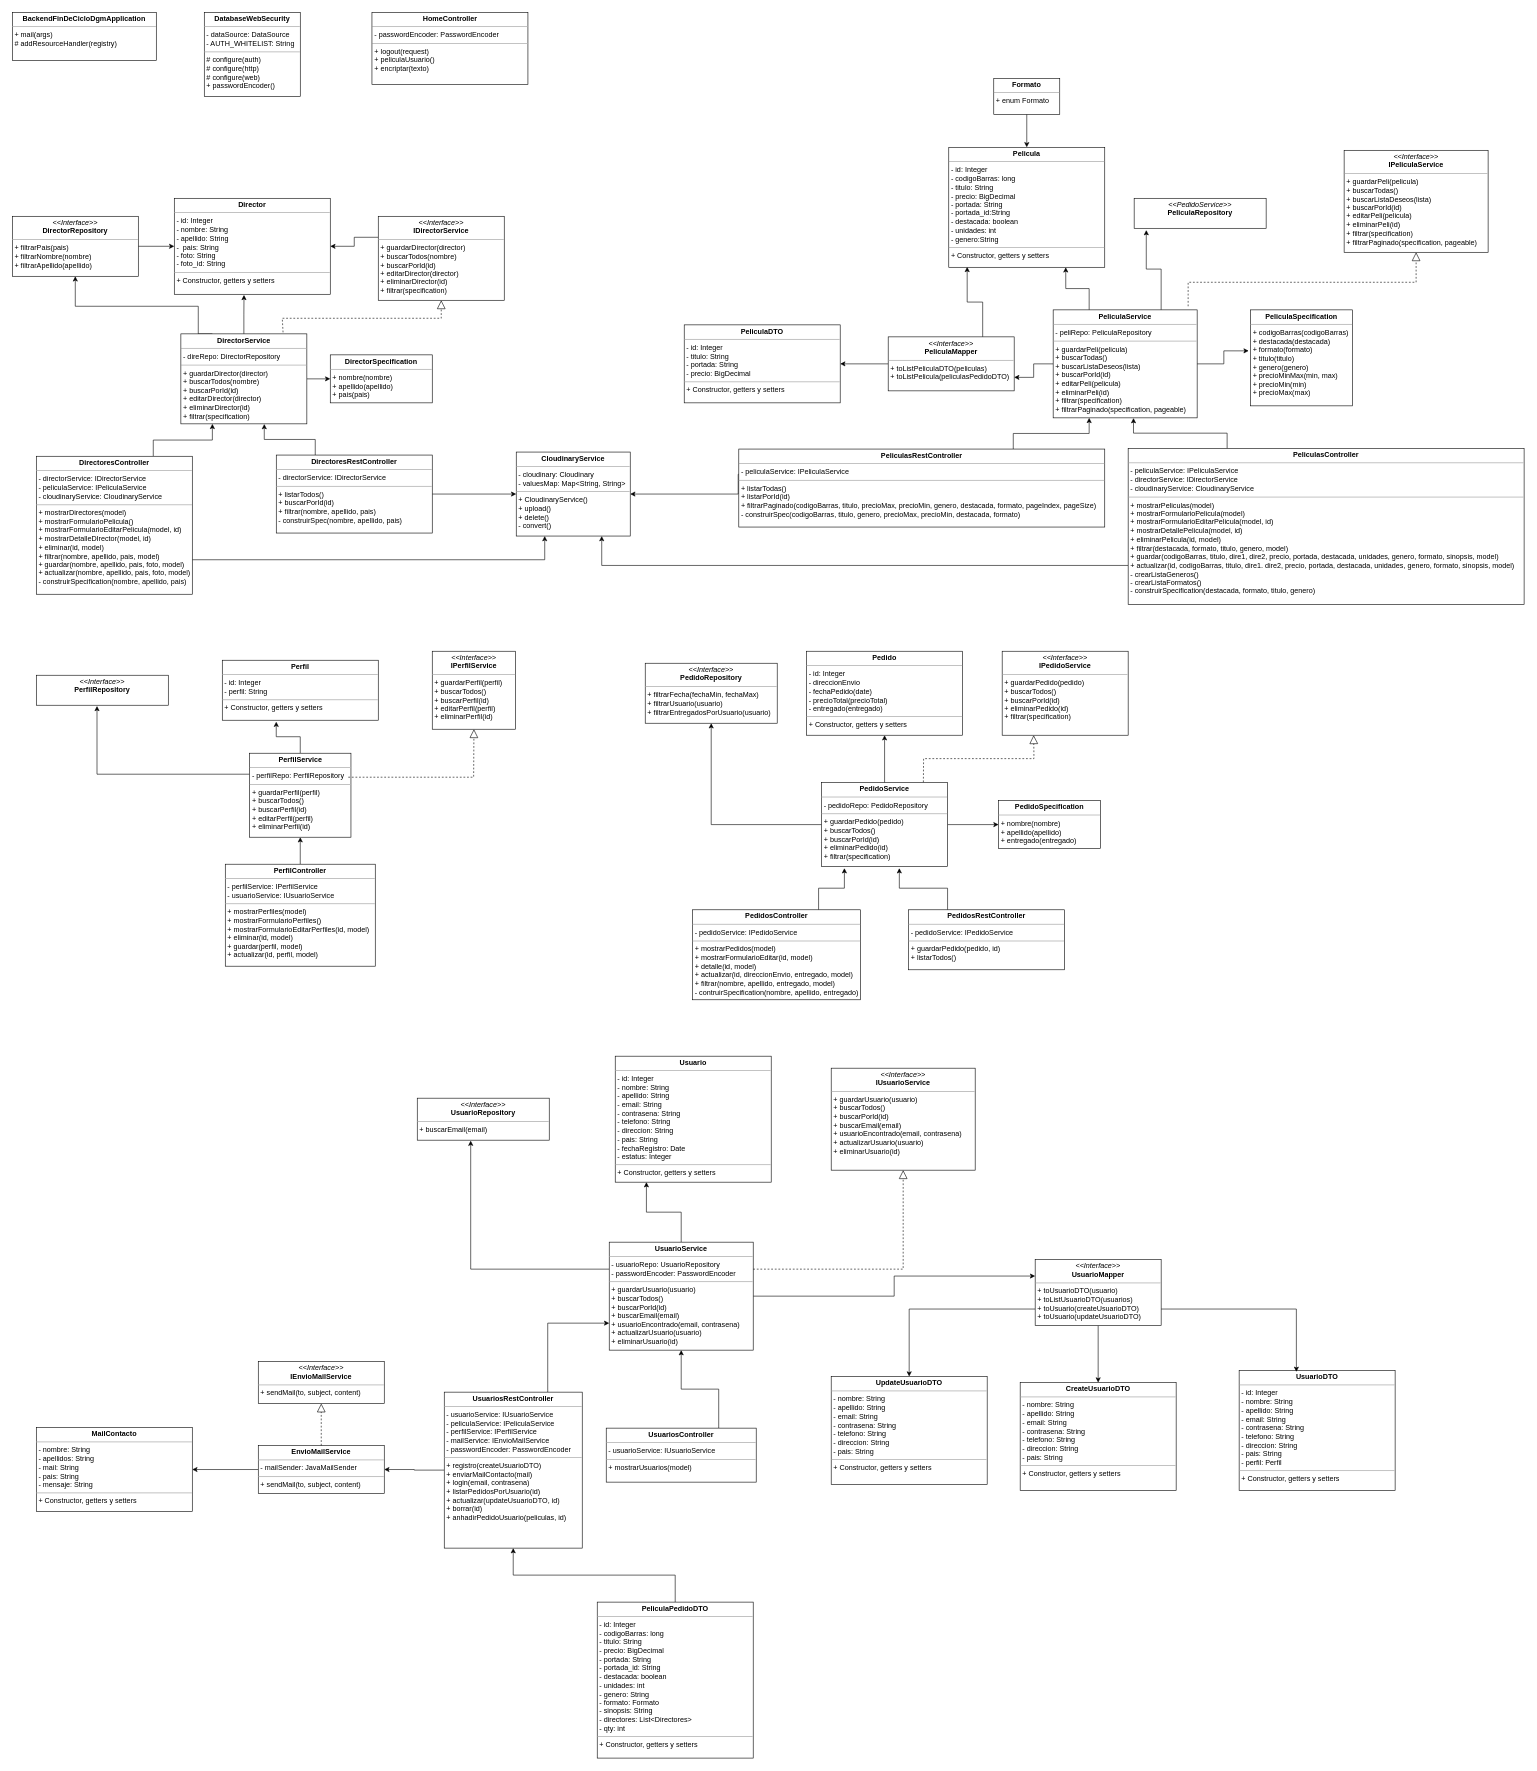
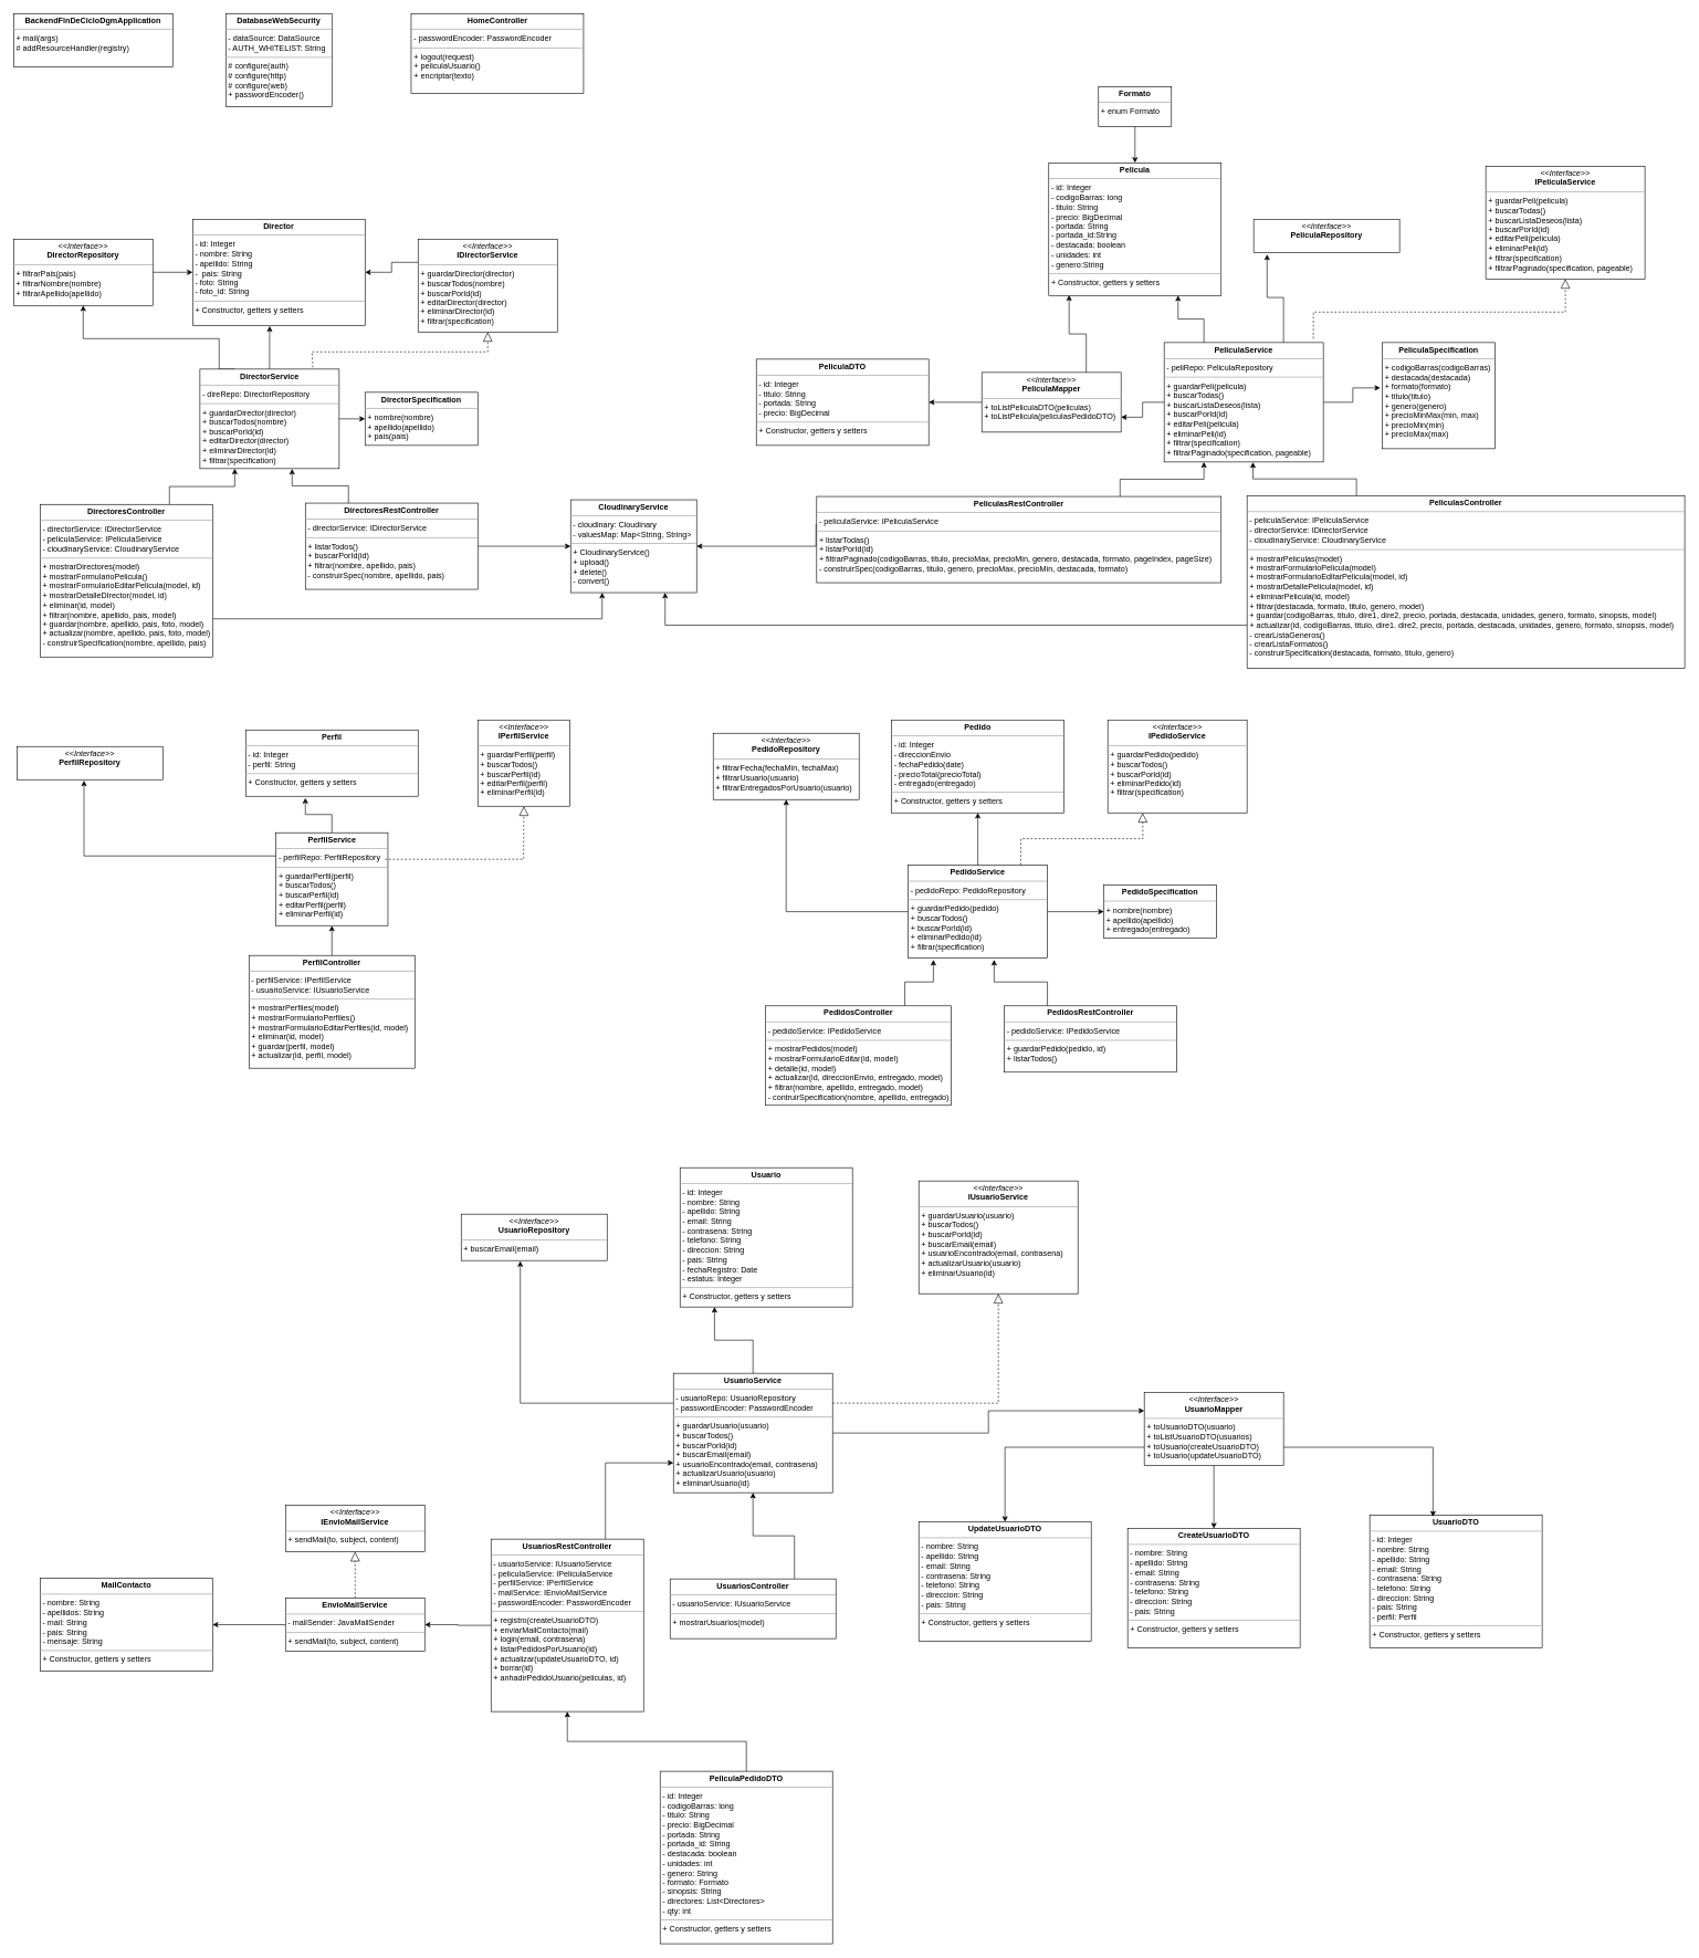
- <mxCell id="40" value="&lt;p style=&quot;margin:0px;margin-top:4px;text-align:center;&quot;&gt;&lt;i&gt;&amp;lt;&amp;lt;PedidoService&amp;gt;&amp;gt;&lt;/i&gt;&lt;br&gt;&lt;b&gt;PeliculaRepository&lt;/b&gt;&lt;/p&gt;&lt;p style=&quot;margin:0px;margin-left:4px;&quot;&gt;&lt;br&gt;&lt;/p&gt;" style="verticalAlign=top;align=left;overflow=fill;fontSize=12;fontFamily=Helvetica;html=1;" vertex="1" parent="1"><mxGeometry x="1890" y="330" width="220" height="50" as="geometry" /></mxCell>
+ <mxCell id="40" value="&lt;p style=&quot;margin:0px;margin-top:4px;text-align:center;&quot;&gt;&lt;i&gt;&amp;lt;&amp;lt;Interface&amp;gt;&amp;gt;&lt;/i&gt;&lt;br&gt;&lt;b&gt;PeliculaRepository&lt;/b&gt;&lt;/p&gt;&lt;p style=&quot;margin:0px;margin-left:4px;&quot;&gt;&lt;br&gt;&lt;/p&gt;" style="verticalAlign=top;align=left;overflow=fill;fontSize=12;fontFamily=Helvetica;html=1;" vertex="1" parent="1"><mxGeometry x="1890" y="330" width="220" height="50" as="geometry" /></mxCell>
- <mxCell id="41" value="&lt;p style=&quot;margin:0px;margin-top:4px;text-align:center;&quot;&gt;&lt;i&gt;&amp;lt;&amp;lt;Interface&amp;gt;&amp;gt;&lt;/i&gt;&lt;br&gt;&lt;b&gt;PerfilRepository&lt;/b&gt;&lt;/p&gt;&lt;p style=&quot;margin:0px;margin-left:4px;&quot;&gt;&lt;br&gt;&lt;/p&gt;" style="verticalAlign=top;align=left;overflow=fill;fontSize=12;fontFamily=Helvetica;html=1;" vertex="1" parent="1"><mxGeometry x="60" y="1125" width="220" height="50" as="geometry" /></mxCell>
+ <mxCell id="41" value="&lt;p style=&quot;margin:0px;margin-top:4px;text-align:center;&quot;&gt;&lt;i&gt;&amp;lt;&amp;lt;Interface&amp;gt;&amp;gt;&lt;/i&gt;&lt;br&gt;&lt;b&gt;PerfilRepository&lt;/b&gt;&lt;/p&gt;&lt;p style=&quot;margin:0px;margin-left:4px;&quot;&gt;&lt;br&gt;&lt;/p&gt;" style="verticalAlign=top;align=left;overflow=fill;fontSize=12;fontFamily=Helvetica;html=1;" vertex="1" parent="1"><mxGeometry x="25" y="1125" width="220" height="50" as="geometry" /></mxCell>
